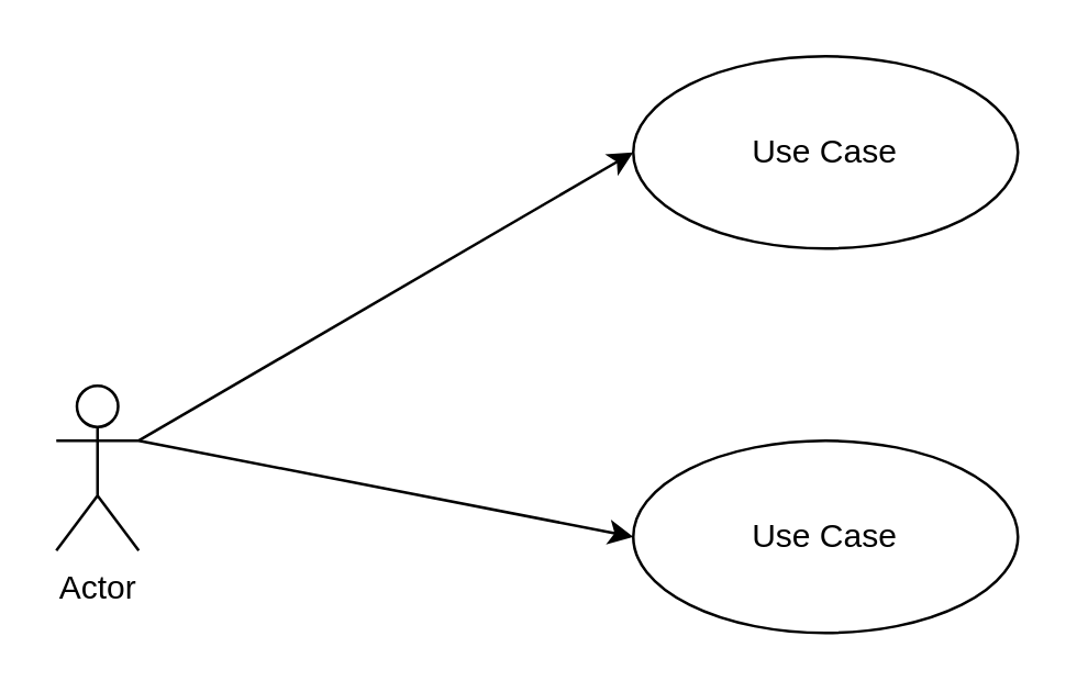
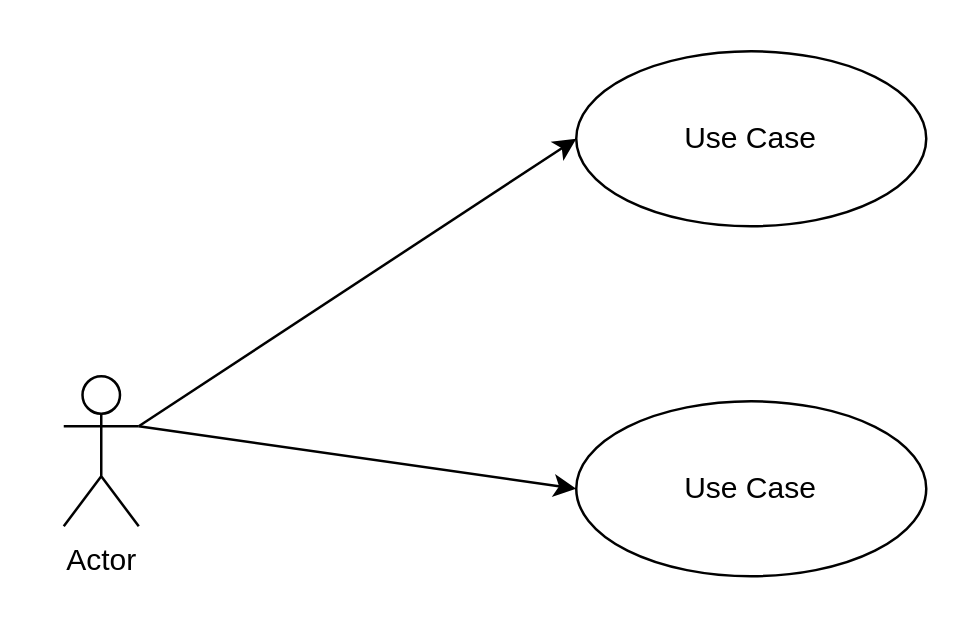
- <mxCell id="5" value="Actor" style="shape=umlActor;verticalLabelPosition=bottom;verticalAlign=top;html=1;" vertex="1" parent="1"><mxGeometry x="20" y="140" width="30" height="60" as="geometry" /></mxCell>
+ <mxCell id="5" value="Actor" style="shape=umlActor;verticalLabelPosition=bottom;verticalAlign=top;html=1;" vertex="1" parent="1"><mxGeometry x="25" y="150" width="30" height="60" as="geometry" /></mxCell>
